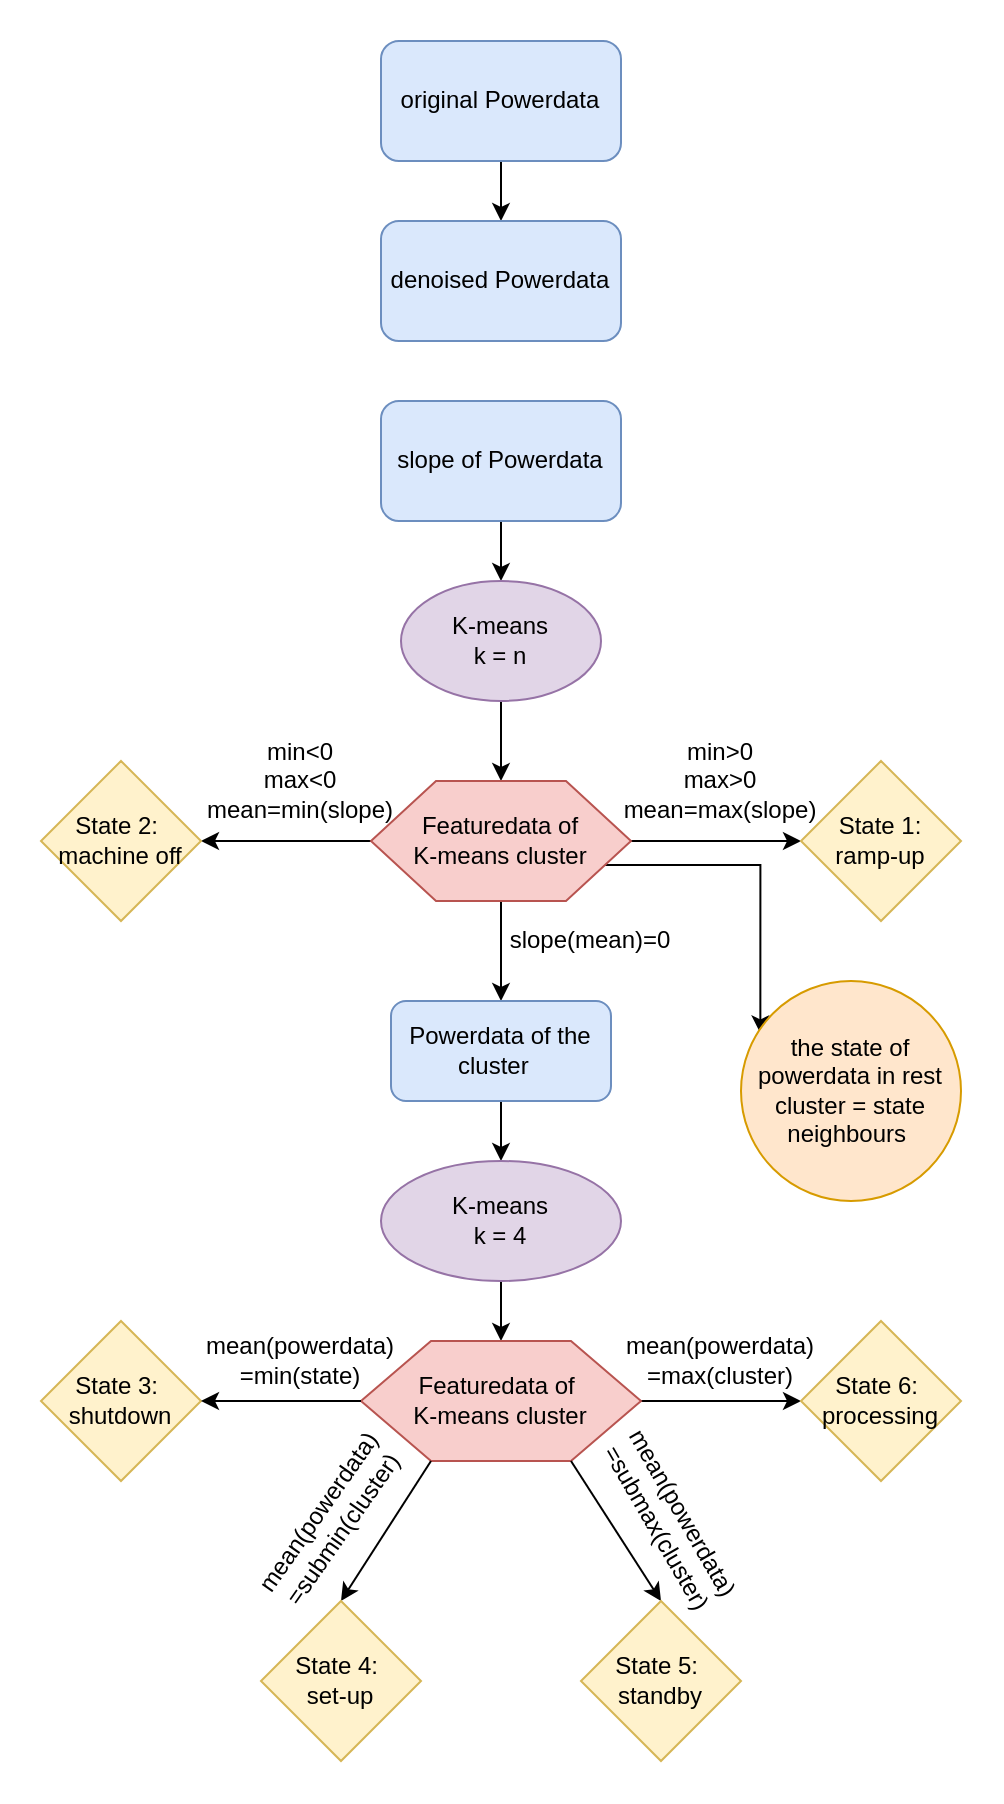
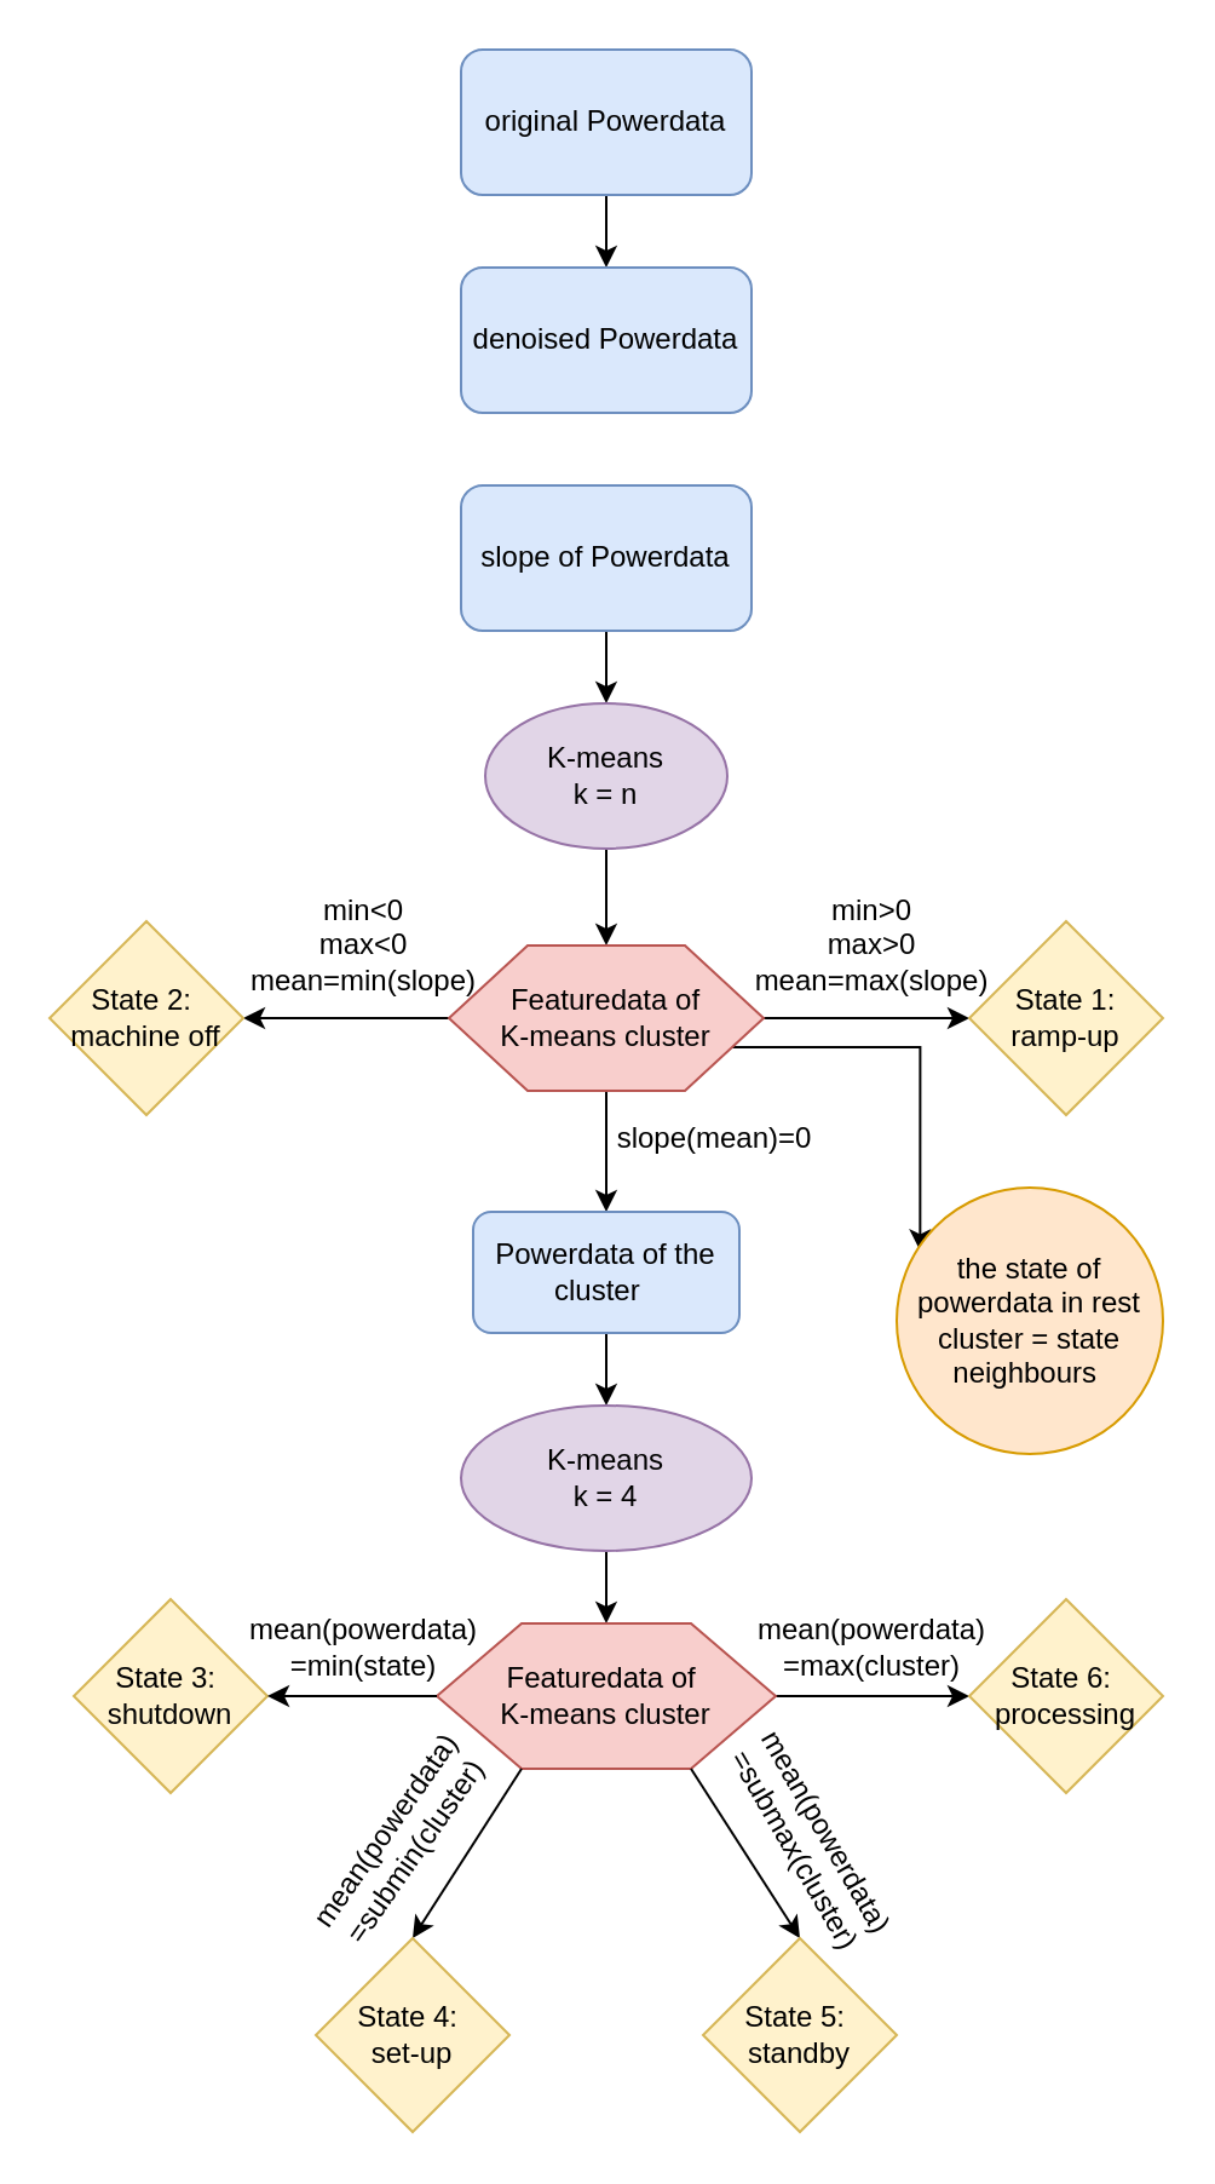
- <mxCell id="25" value="&lt;span style=&quot;white-space: normal&quot;&gt;State 3:&amp;nbsp;&lt;/span&gt;&lt;br style=&quot;white-space: normal&quot;&gt;shutdown" style="rhombus;whiteSpace=wrap;html=1;fillColor=#fff2cc;strokeColor=#d6b656;" parent="1" vertex="1"><mxGeometry x="20" y="660" width="80" height="80" as="geometry" /></mxCell>
+ <mxCell id="25" value="&lt;span style=&quot;white-space: normal&quot;&gt;State 3:&amp;nbsp;&lt;/span&gt;&lt;br style=&quot;white-space: normal&quot;&gt;shutdown" style="rhombus;whiteSpace=wrap;html=1;fillColor=#fff2cc;strokeColor=#d6b656;" parent="1" vertex="1"><mxGeometry x="30" y="660" width="80" height="80" as="geometry" /></mxCell>
